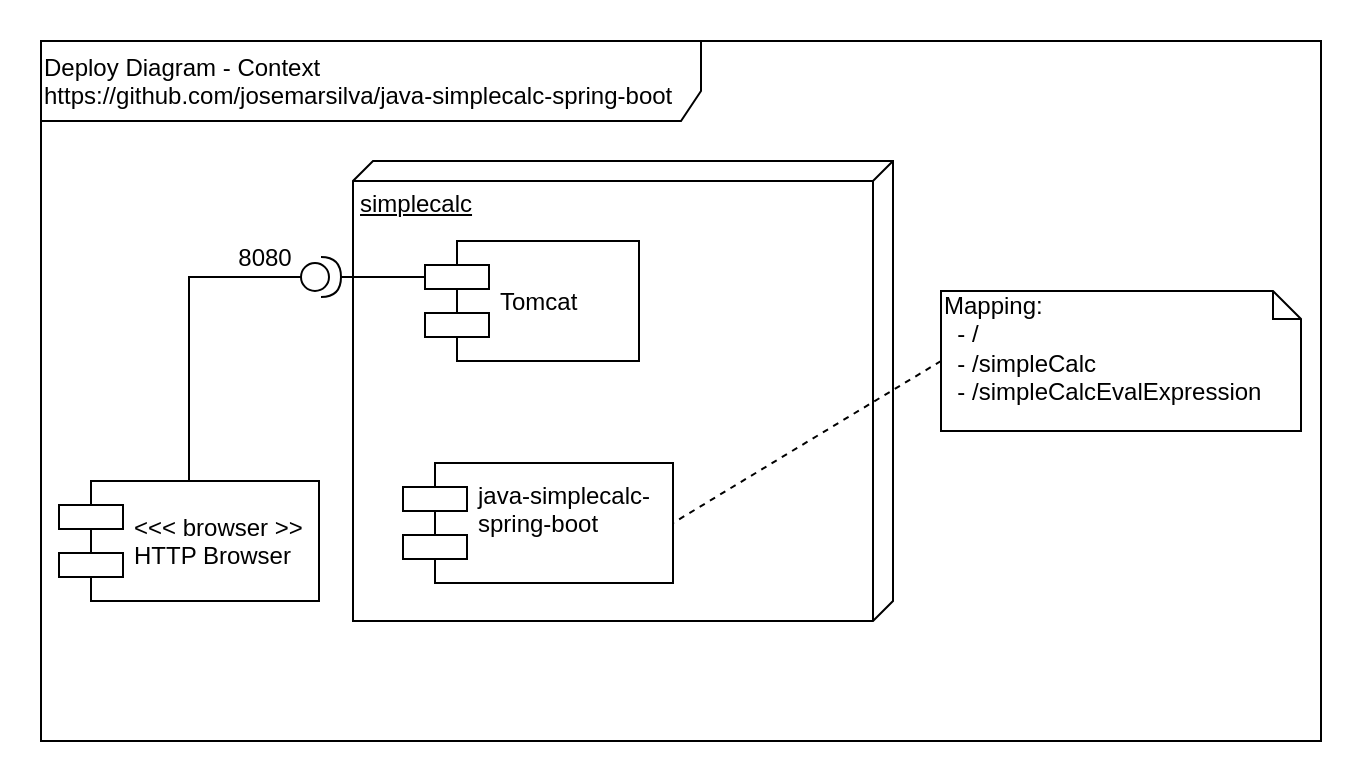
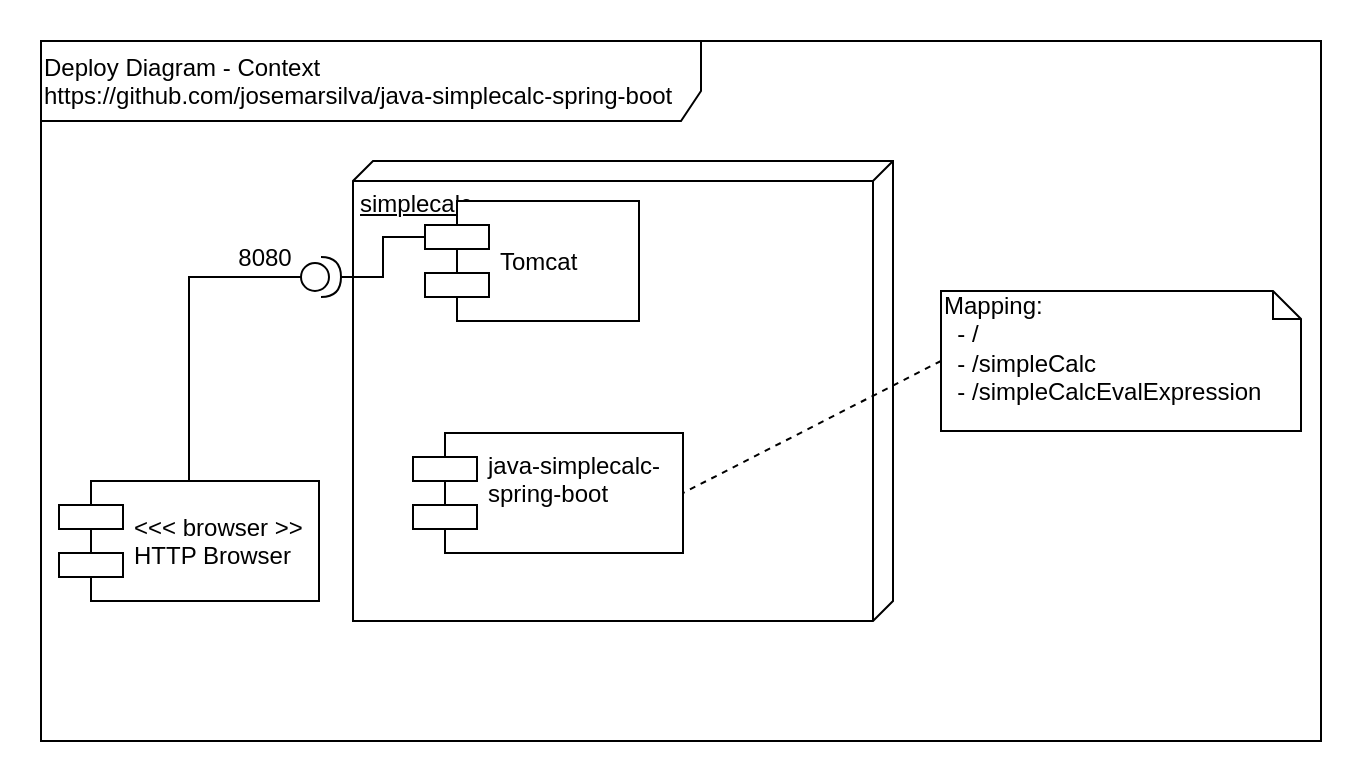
- <mxCell id="4" value="Tomcat" style="shape=component;align=left;spacingLeft=36;" parent="1" vertex="1"><mxGeometry x="212" y="120" width="107" height="60" as="geometry" /></mxCell>
+ <mxCell id="4" value="Tomcat" style="shape=component;align=left;spacingLeft=36;" parent="1" vertex="1"><mxGeometry x="212" y="100" width="107" height="60" as="geometry" /></mxCell>
- <mxCell id="5" value="java-simplecalc-&#10;spring-boot&#10;" style="shape=component;align=left;spacingLeft=36;" parent="1" vertex="1"><mxGeometry x="201" y="231" width="135" height="60" as="geometry" /></mxCell>
+ <mxCell id="5" value="java-simplecalc-&#10;spring-boot&#10;" style="shape=component;align=left;spacingLeft=36;" parent="1" vertex="1"><mxGeometry x="206" y="216" width="135" height="60" as="geometry" /></mxCell>
